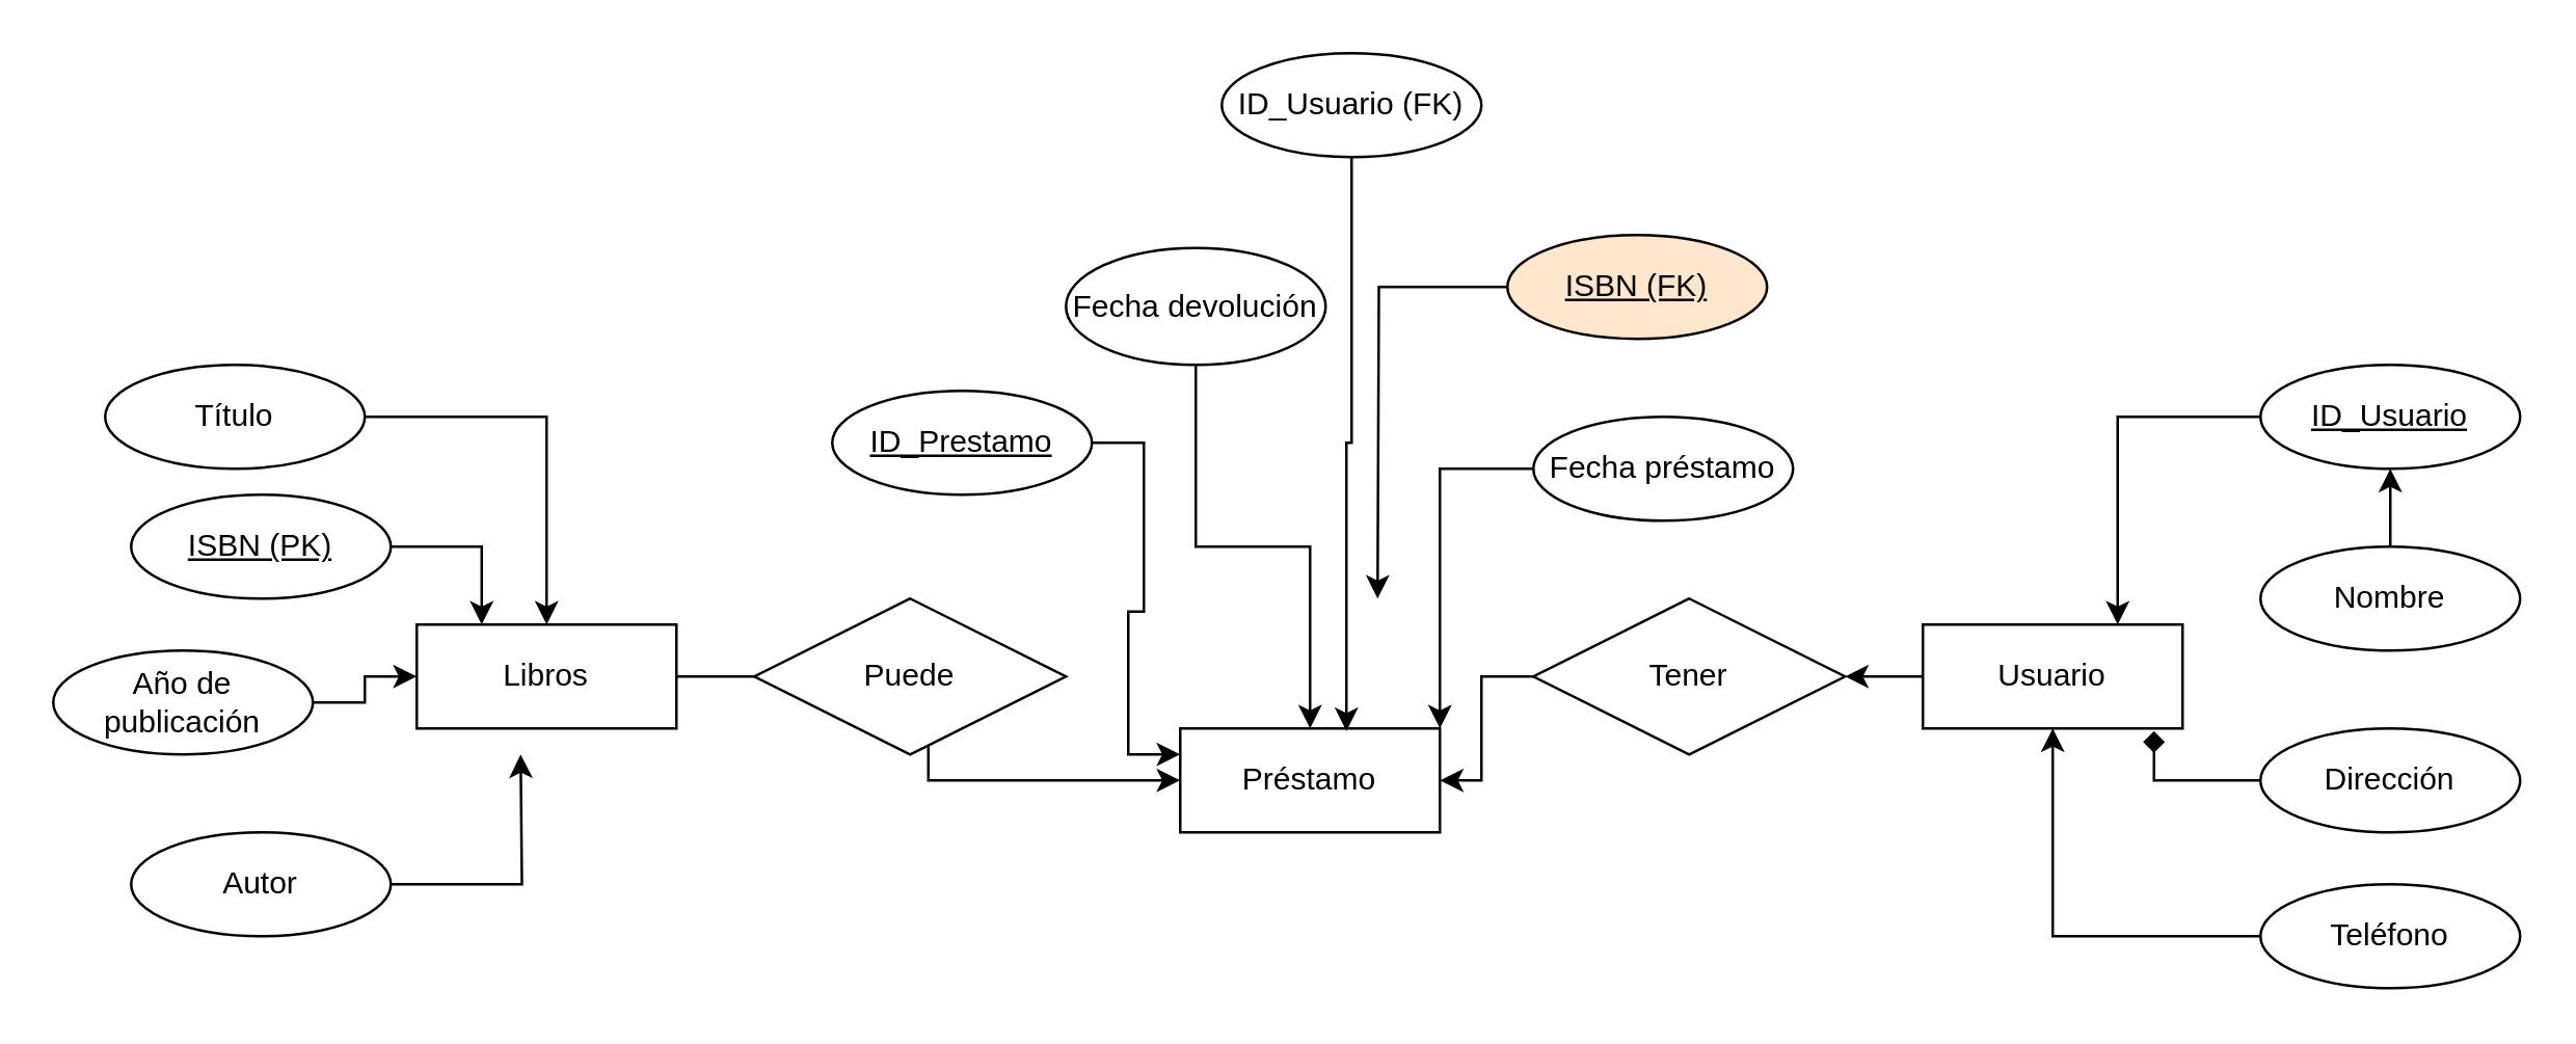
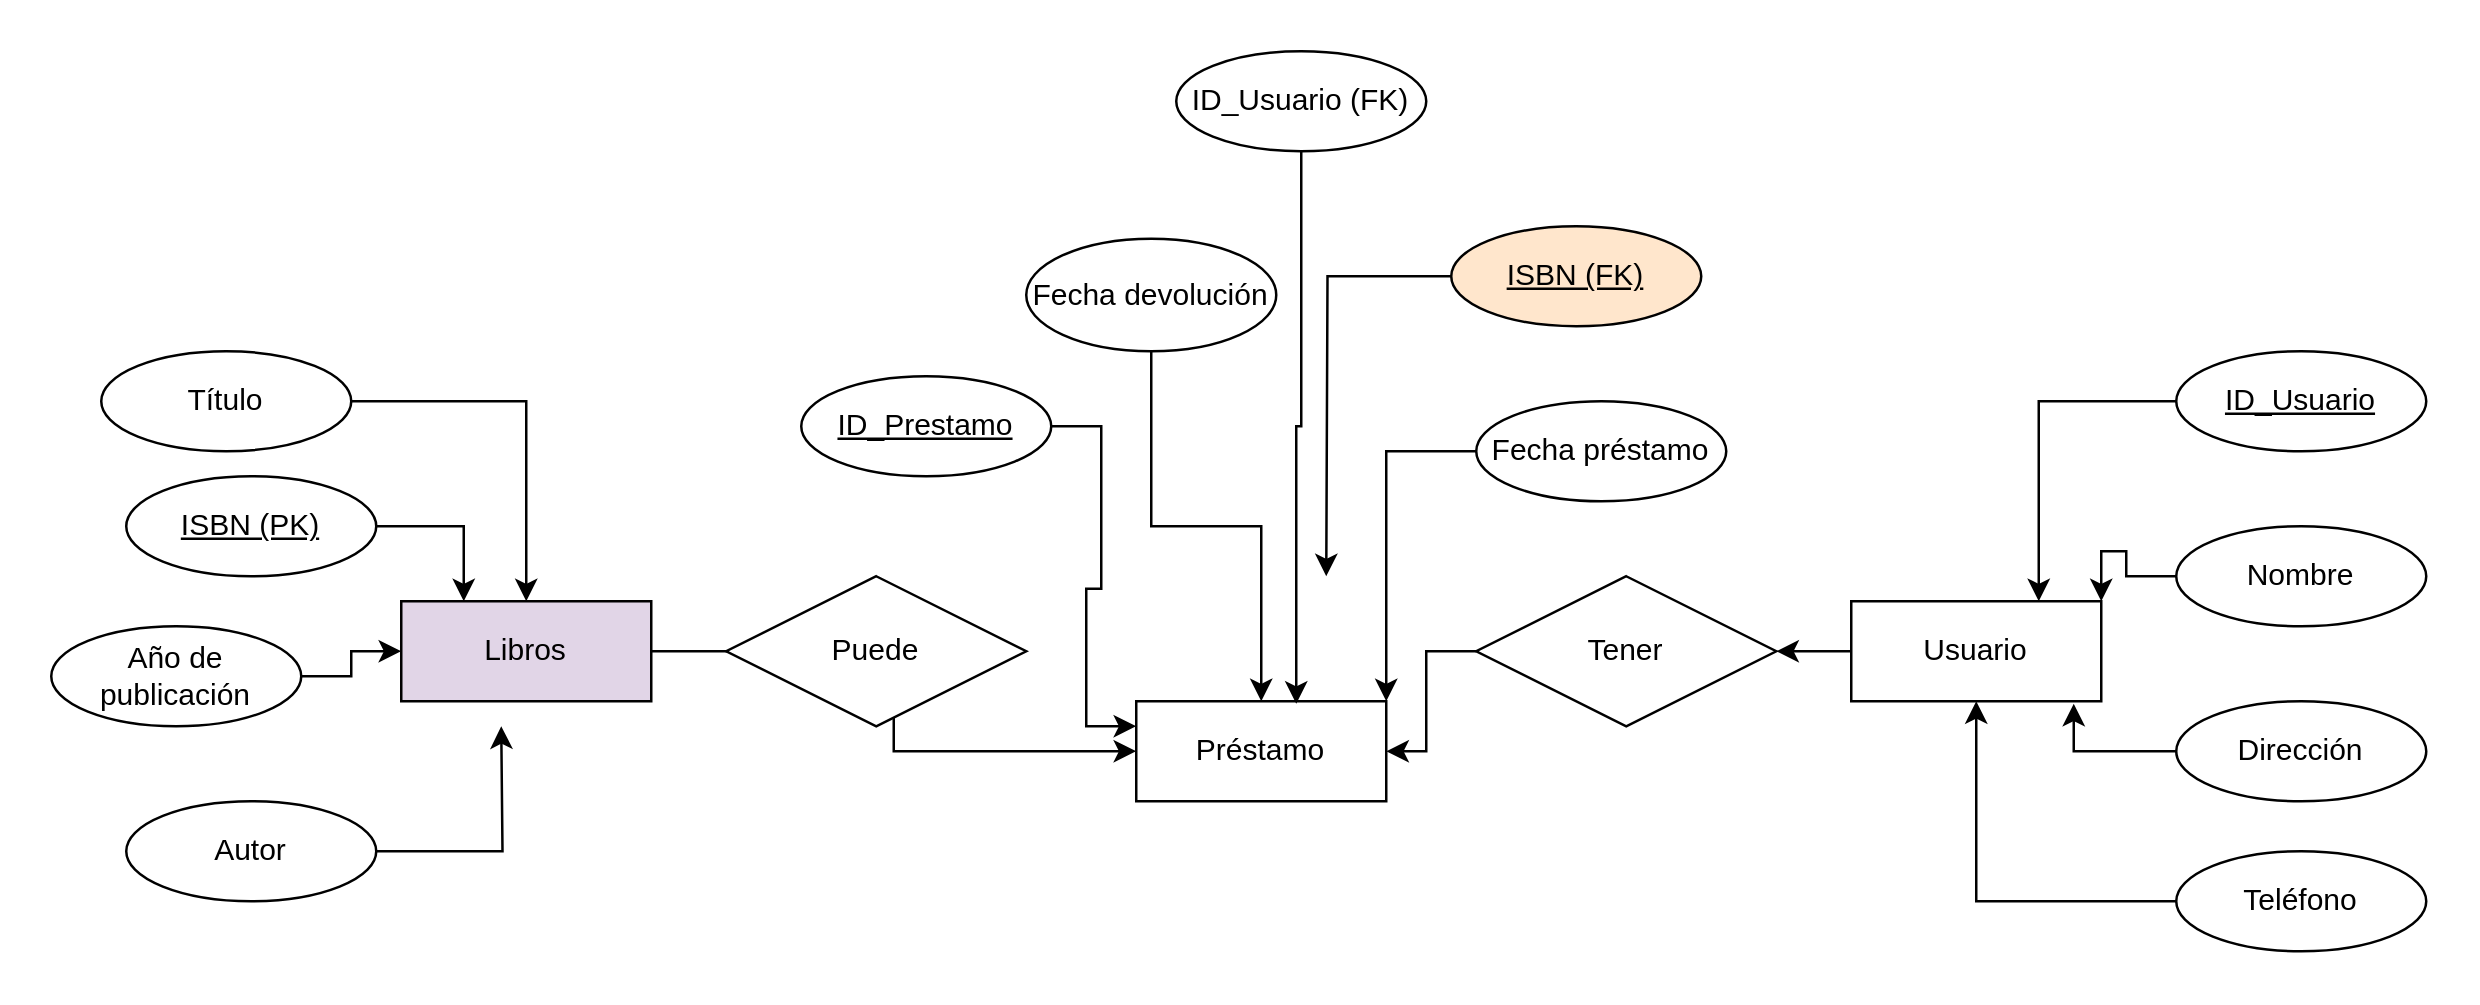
- <mxCell id="14" style="edgeStyle=orthogonalEdgeStyle;rounded=0;orthogonalLoop=1;jettySize=auto;html=1;" edge="1" parent="1" source="15" target="17"><mxGeometry relative="1" as="geometry" /></mxCell>
+ <mxCell id="14" style="edgeStyle=orthogonalEdgeStyle;rounded=0;orthogonalLoop=1;jettySize=auto;html=1;entryX=1;entryY=0;entryDx=0;entryDy=0;" edge="1" parent="1" source="15" target="13"><mxGeometry relative="1" as="geometry" /></mxCell>
- <mxCell id="3" value="Libros" style="whiteSpace=wrap;html=1;align=center;" vertex="1" parent="1"><mxGeometry x="160" y="240" width="100" height="40" as="geometry" /></mxCell>
+ <mxCell id="3" value="Libros" style="whiteSpace=wrap;html=1;align=center;fillColor=#e1d5e7;" vertex="1" parent="1"><mxGeometry x="160" y="240" width="100" height="40" as="geometry" /></mxCell>
- <mxCell id="34" style="edgeStyle=orthogonalEdgeStyle;rounded=0;orthogonalLoop=1;jettySize=auto;html=1;entryX=0.89;entryY=1.025;entryDx=0;entryDy=0;entryPerimeter=0;endArrow=diamond;" edge="1" parent="1" source="18" target="13"><mxGeometry relative="1" as="geometry" /></mxCell>
+ <mxCell id="34" style="edgeStyle=orthogonalEdgeStyle;rounded=0;orthogonalLoop=1;jettySize=auto;html=1;entryX=0.89;entryY=1.025;entryDx=0;entryDy=0;entryPerimeter=0;" edge="1" parent="1" source="18" target="13"><mxGeometry relative="1" as="geometry" /></mxCell>
